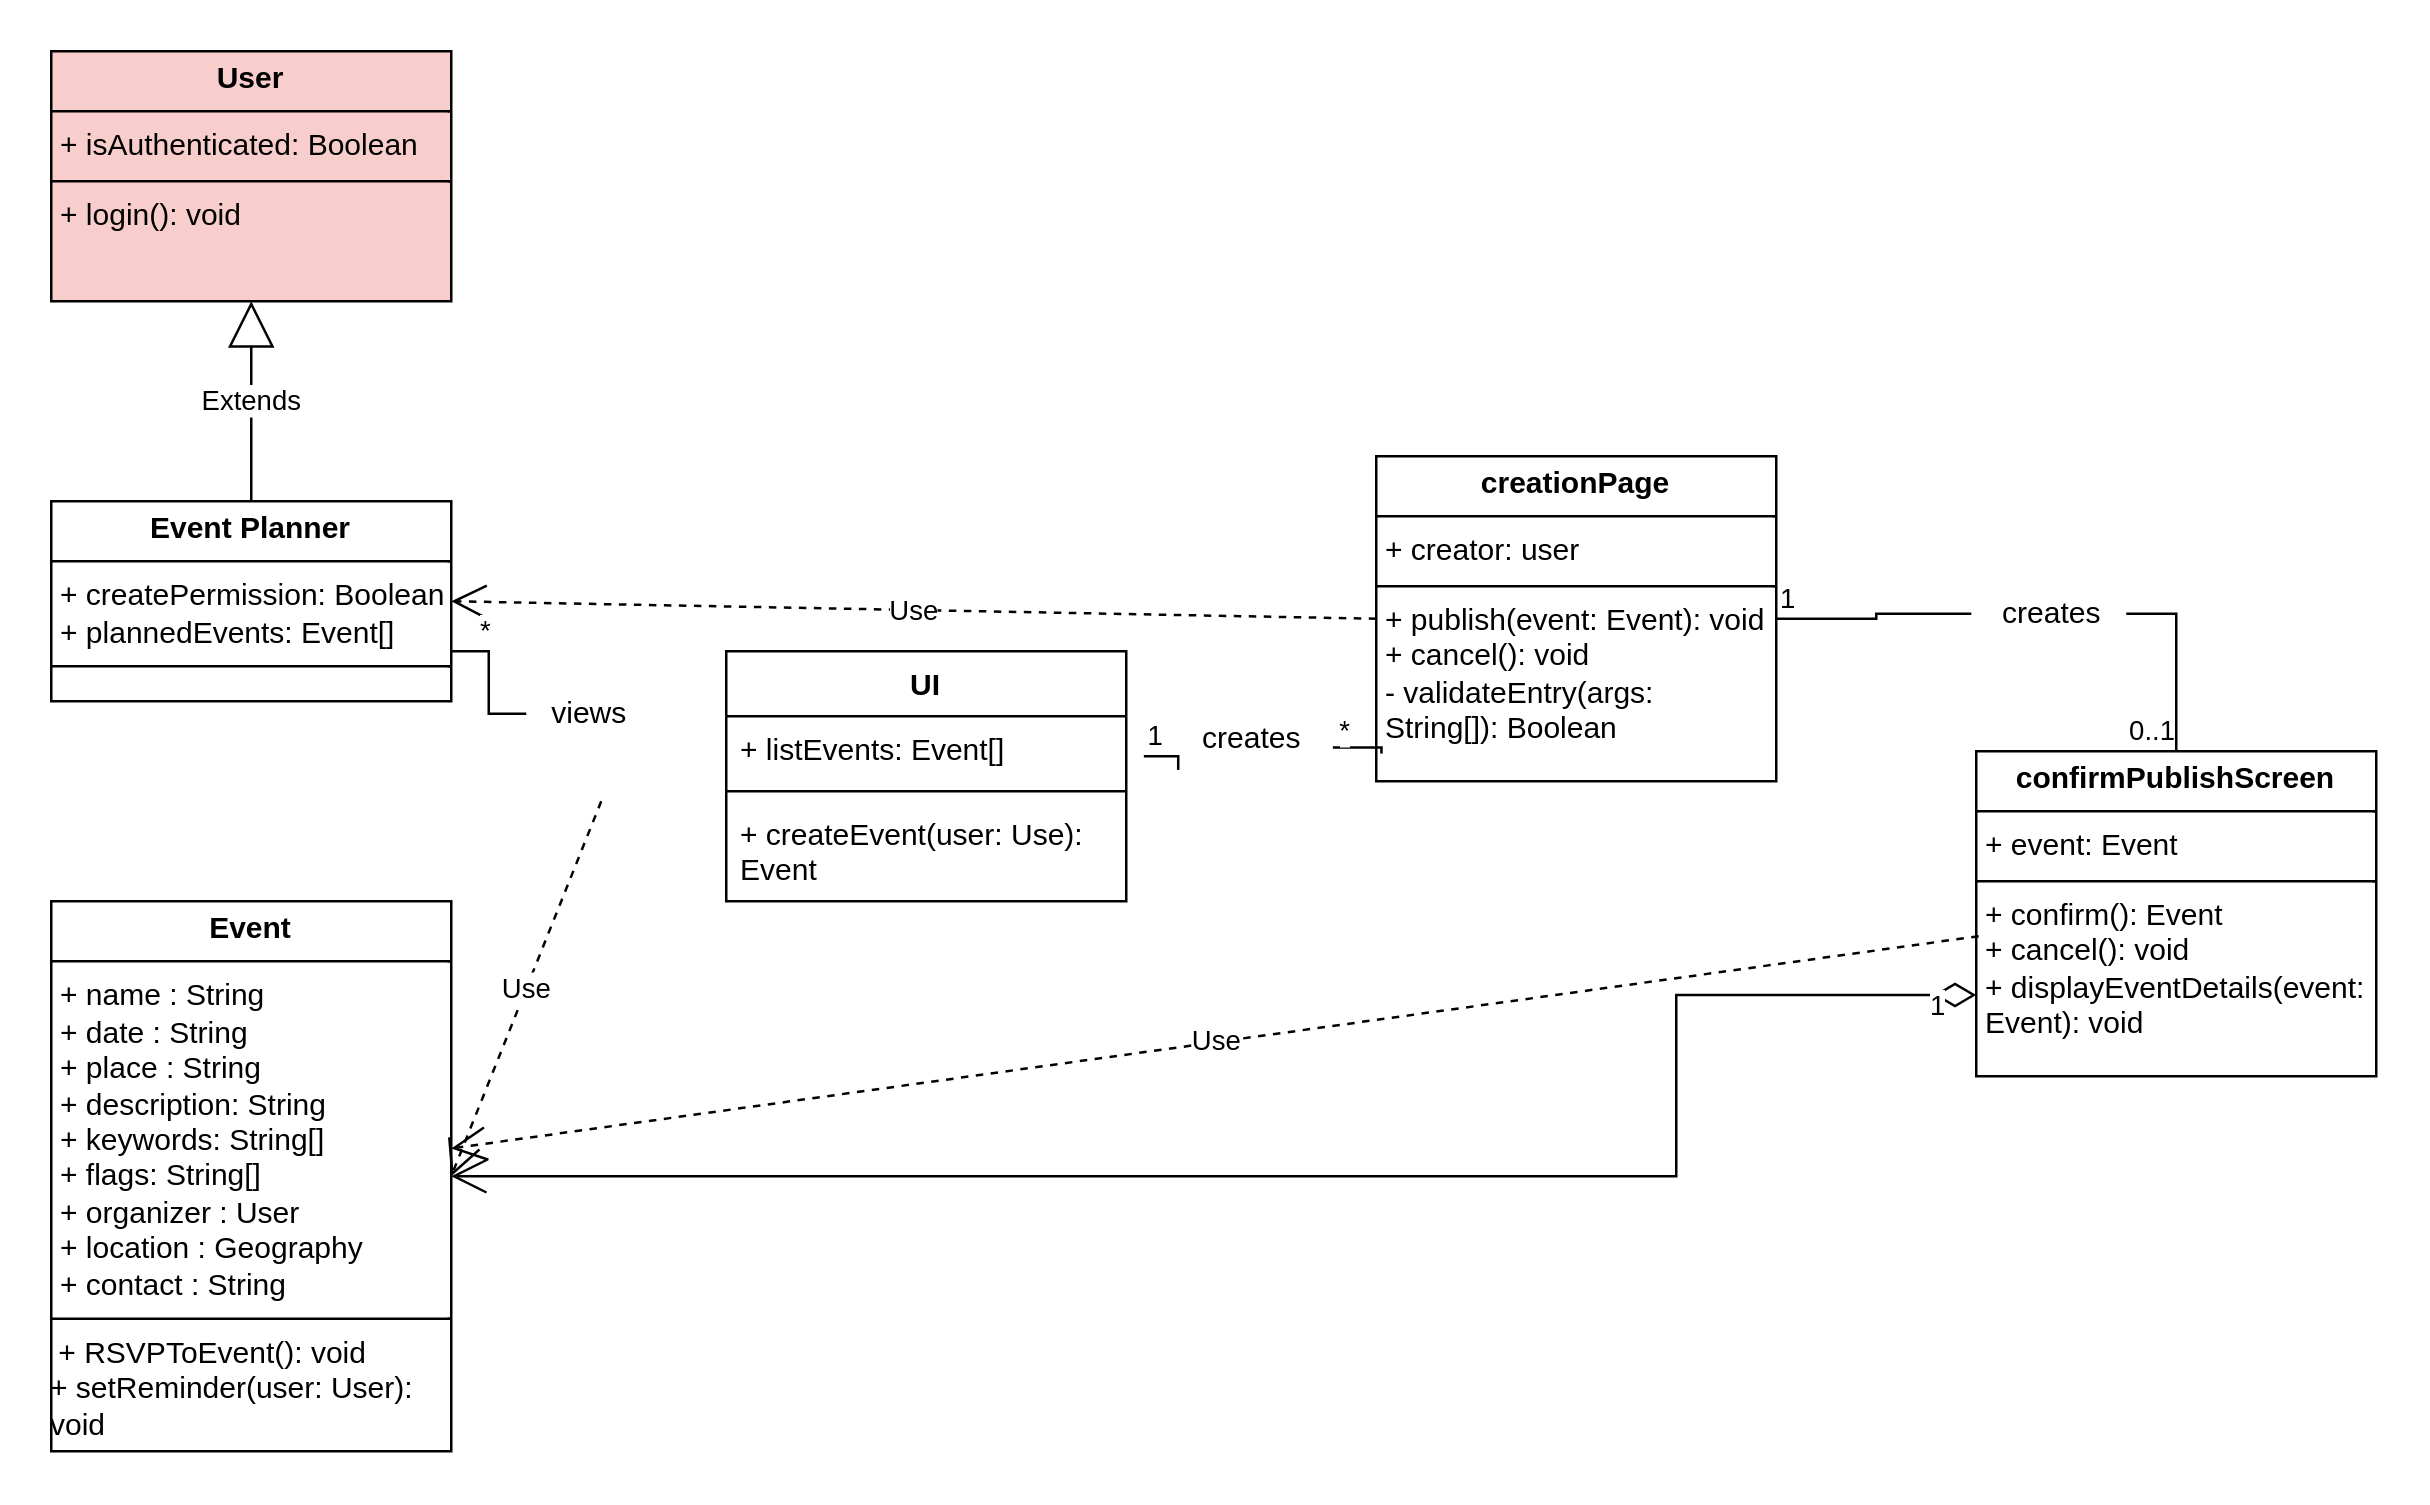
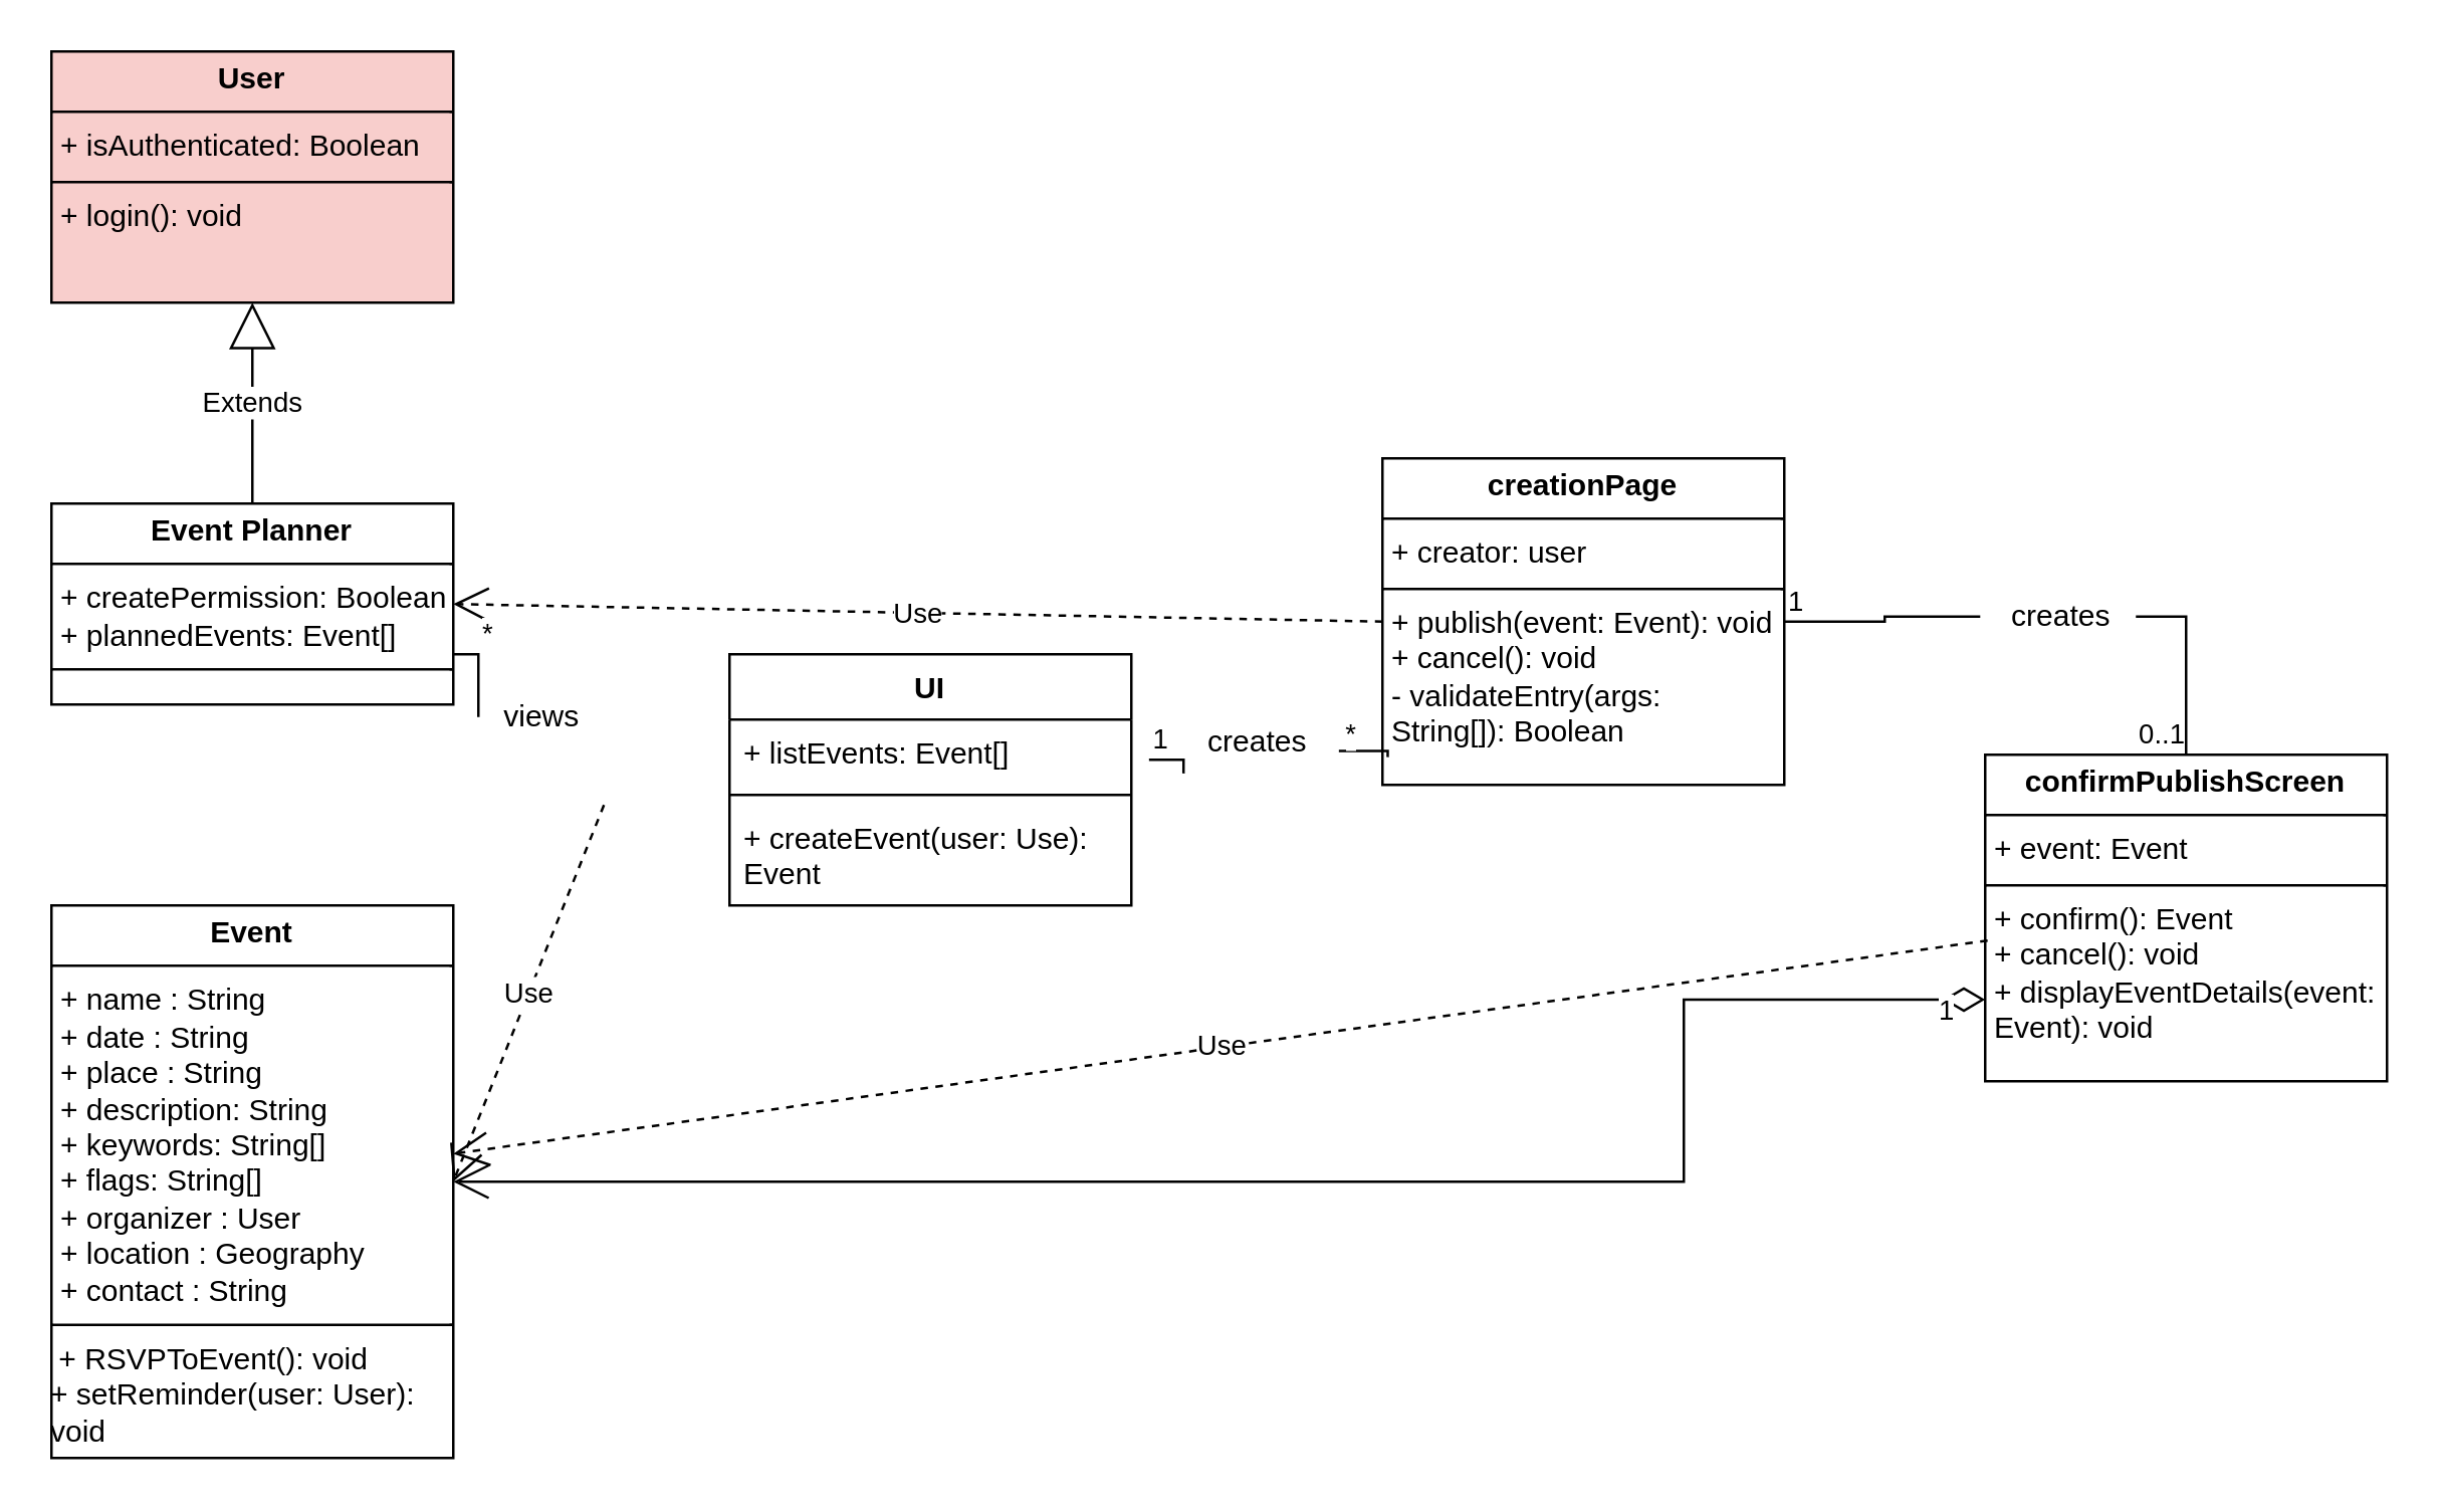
- <mxCell id="18" value="views" style="text;html=1;align=center;verticalAlign=middle;resizable=0;points=[];autosize=1;strokeColor=none;fillColor=none;" vertex="1" parent="1"><mxGeometry x="210" y="270" width="50" height="30" as="geometry" /></mxCell>
+ <mxCell id="18" value="views" style="text;html=1;align=center;verticalAlign=middle;resizable=0;points=[];autosize=1;strokeColor=none;fillColor=none;" vertex="1" parent="1"><mxGeometry x="190" y="270" width="50" height="30" as="geometry" /></mxCell>
